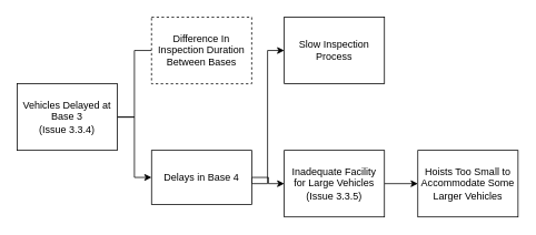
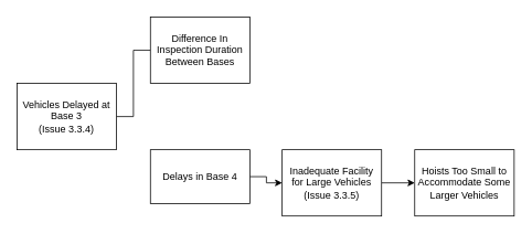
- <mxCell id="12" value="Difference In Inspection Duration Between Bases" style="rounded=0;whiteSpace=wrap;html=1;dashed=1;" vertex="1" parent="1"><mxGeometry x="181" y="20" width="120" height="80" as="geometry" /></mxCell>
+ <mxCell id="12" value="Difference In Inspection Duration Between Bases" style="rounded=0;whiteSpace=wrap;html=1;" vertex="1" parent="1"><mxGeometry x="181" y="20" width="120" height="80" as="geometry" /></mxCell>
- <mxCell id="7" value="Slow Inspection Process" style="rounded=0;whiteSpace=wrap;html=1;" parent="1" vertex="1"><mxGeometry x="340" y="20" width="120" height="80" as="geometry" /></mxCell>
- <mxCell id="3" style="edgeStyle=orthogonalEdgeStyle;rounded=0;orthogonalLoop=1;jettySize=auto;html=1;exitX=1;exitY=0.5;exitDx=0;exitDy=0;" parent="1" source="4" target="7" edge="1"><mxGeometry relative="1" as="geometry"><Array as="points"><mxPoint x="320" y="220" /><mxPoint x="320" y="60" /></Array></mxGeometry></mxCell>
- <mxCell id="9" style="edgeStyle=orthogonalEdgeStyle;rounded=0;orthogonalLoop=1;jettySize=auto;html=1;entryX=0;entryY=0.5;entryDx=0;entryDy=0;" edge="1" parent="1" source="11" target="4"><mxGeometry relative="1" as="geometry" /></mxCell>
